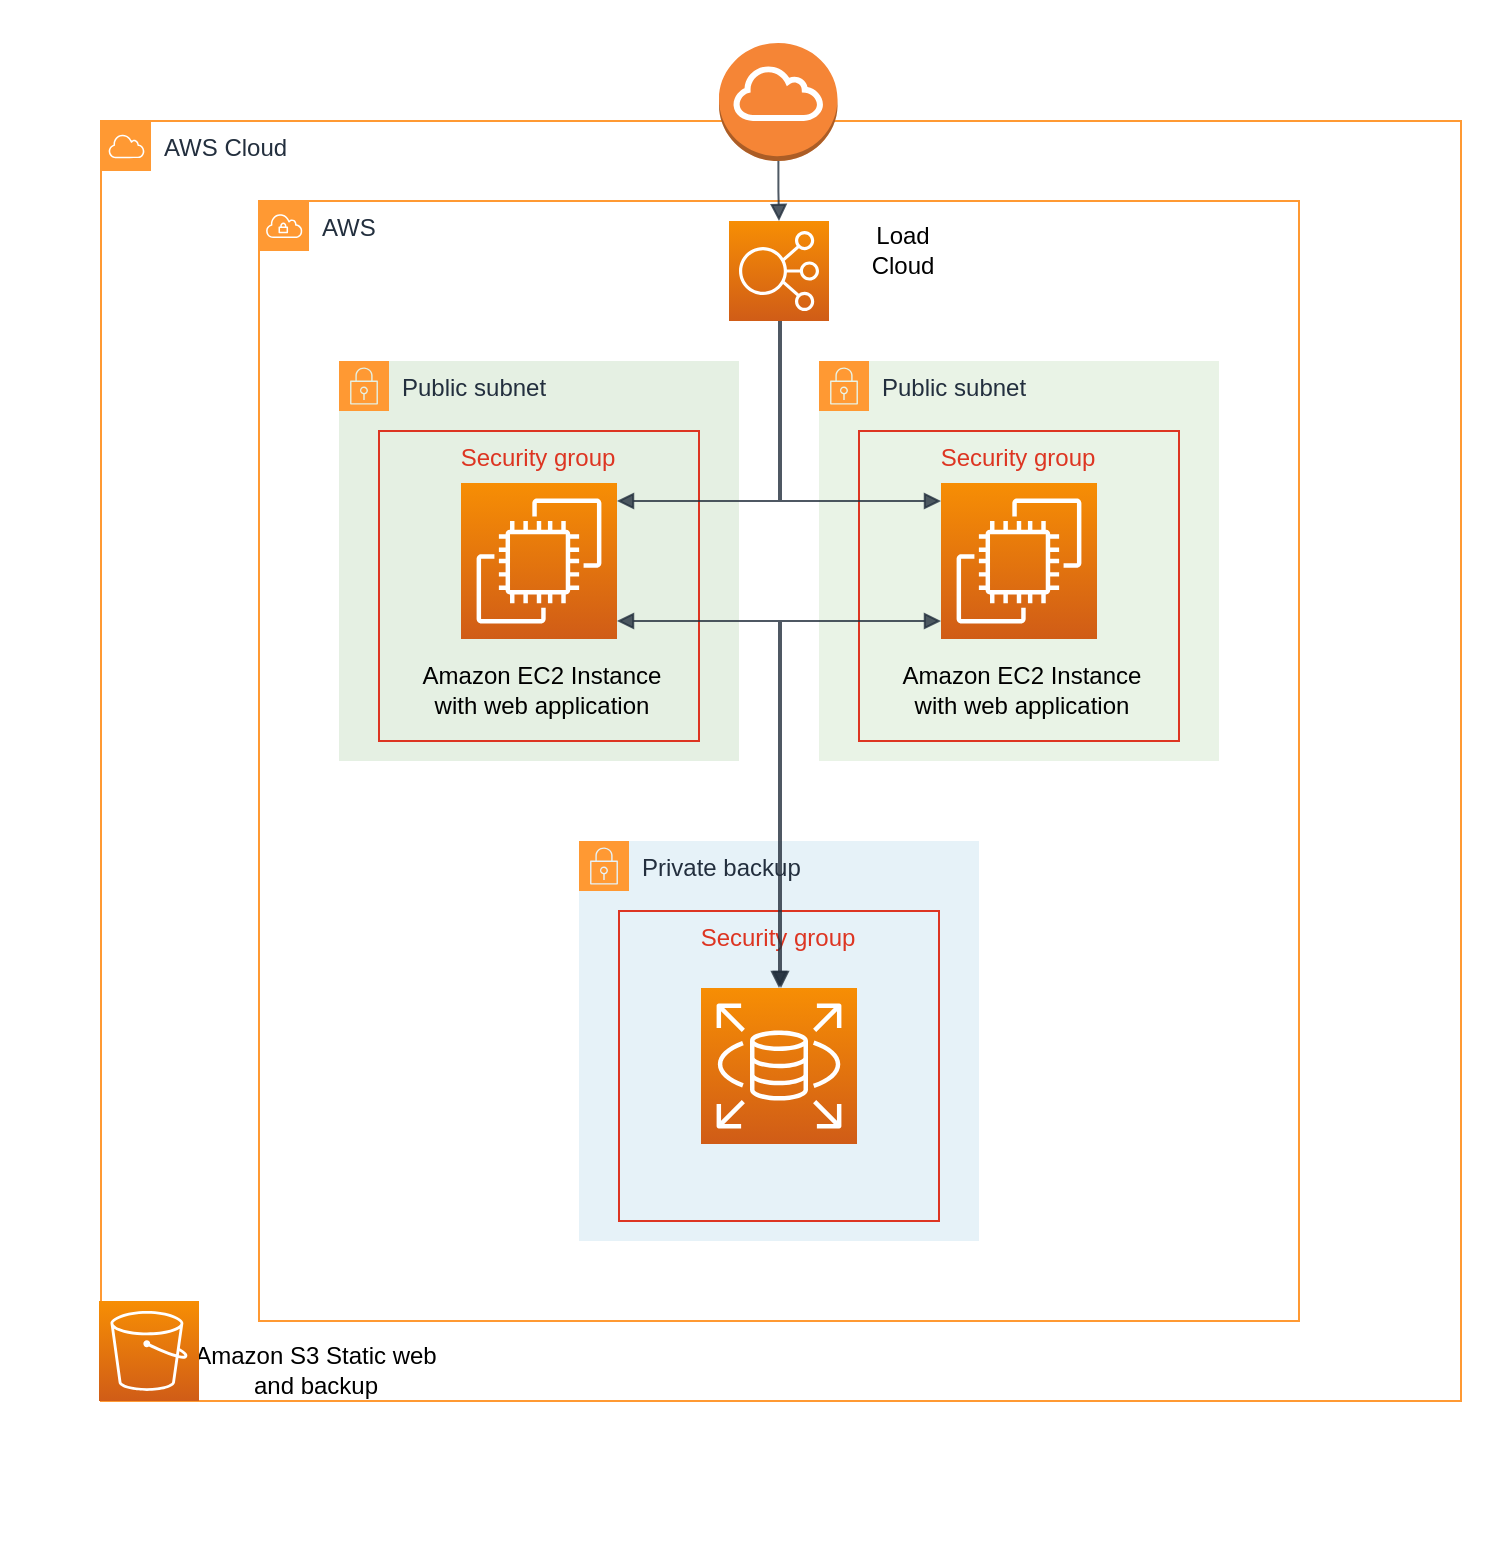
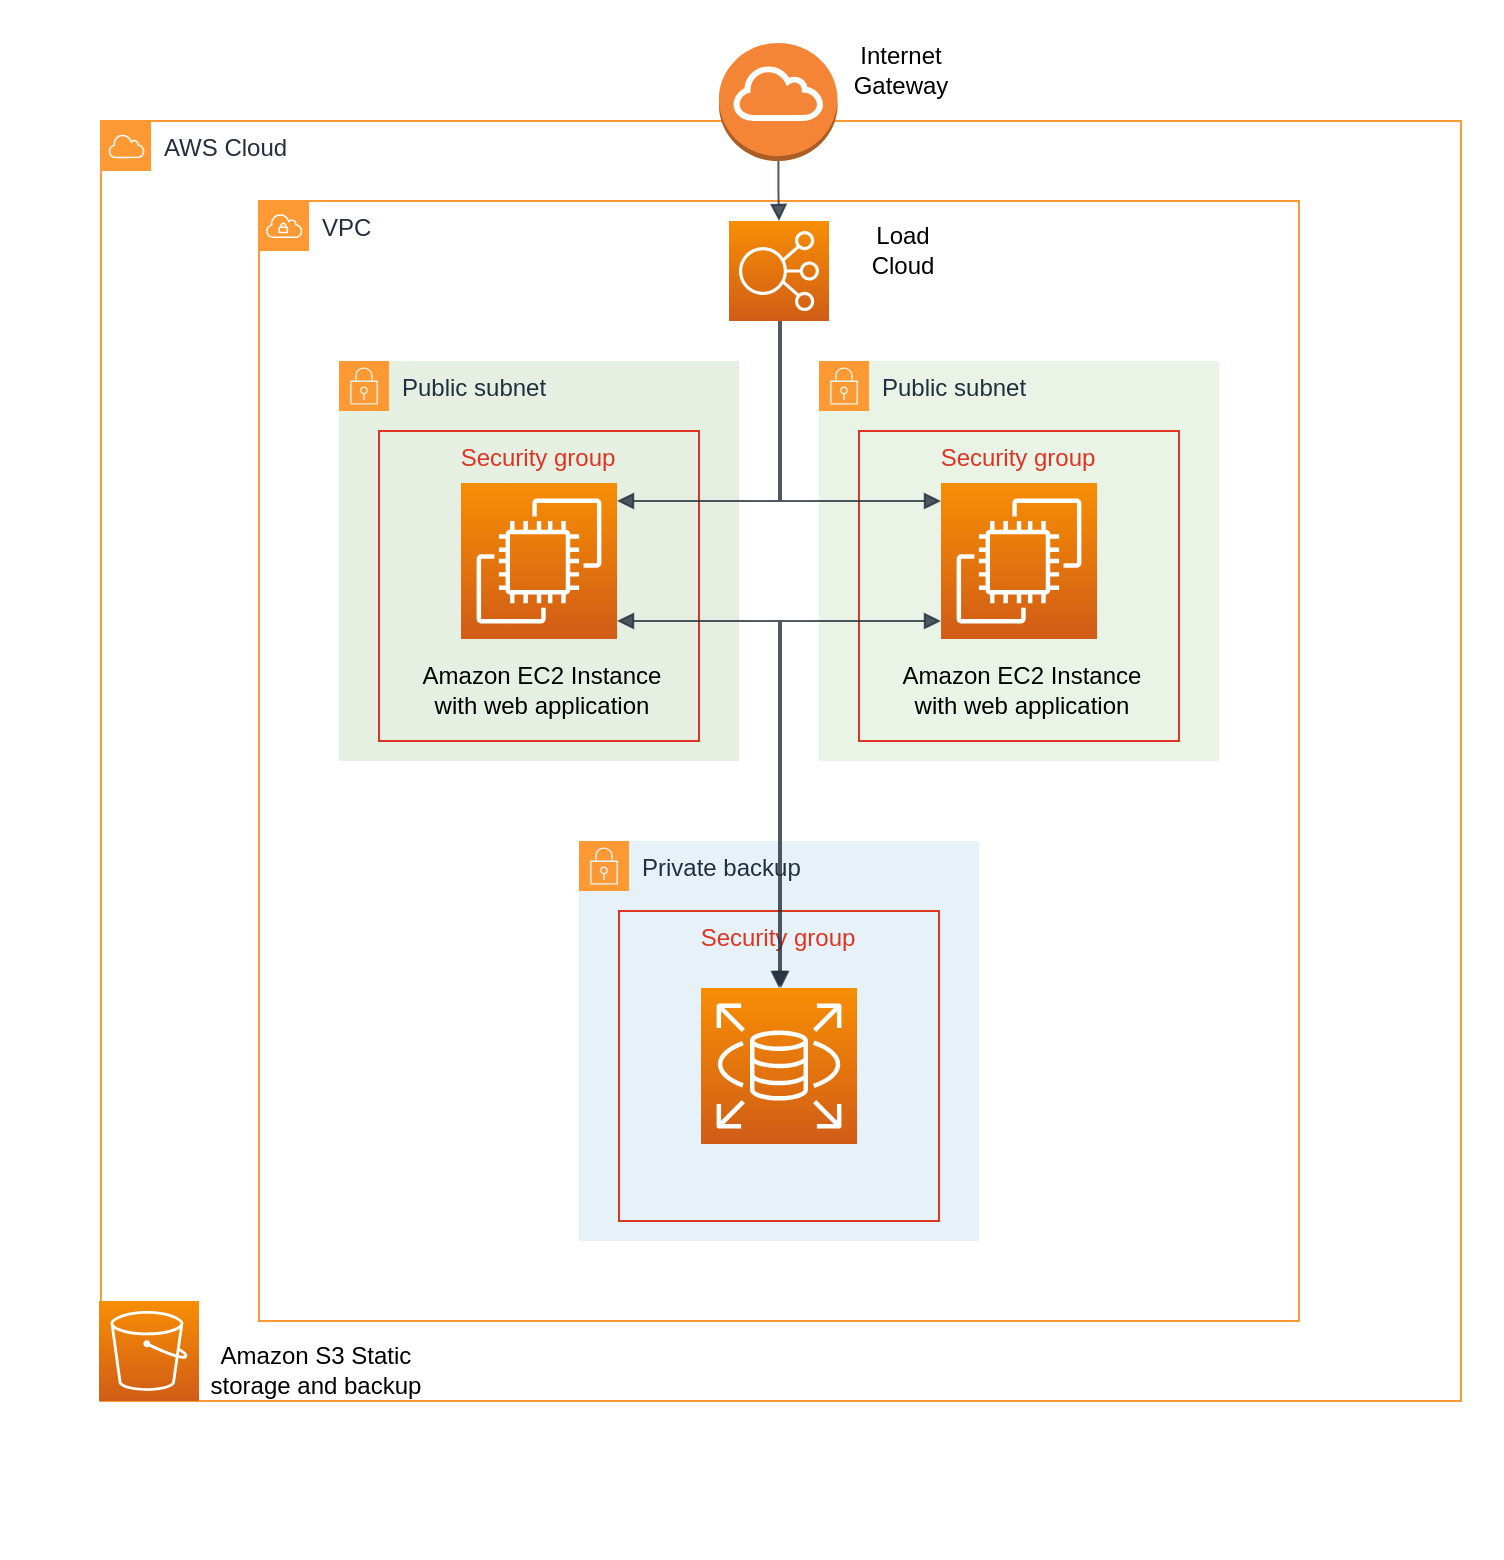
+ <mxCell id="25" value="Internet&lt;br&gt;Gateway" style="text;html=1;align=center;verticalAlign=middle;resizable=0;points=[];autosize=1;strokeColor=none;fillColor=none;" parent="24" vertex="1"><mxGeometry x="60.741" width="60" height="30" as="geometry" /></mxCell>
- <mxCell id="3" value="&lt;font color=&quot;#232f3e&quot;&gt;AWS&lt;/font&gt;" style="points=[[0,0],[0.25,0],[0.5,0],[0.75,0],[1,0],[1,0.25],[1,0.5],[1,0.75],[1,1],[0.75,1],[0.5,1],[0.25,1],[0,1],[0,0.75],[0,0.5],[0,0.25]];outlineConnect=0;gradientColor=none;html=1;whiteSpace=wrap;fontSize=12;fontStyle=0;container=1;pointerEvents=0;collapsible=0;recursiveResize=0;shape=mxgraph.aws4.group;grIcon=mxgraph.aws4.group_vpc;strokeColor=#FF9933;fillColor=none;verticalAlign=top;align=left;spacingLeft=30;fontColor=#AAB7B8;dashed=0;strokeWidth=1;" parent="1" vertex="1"><mxGeometry x="129" y="100" width="520" height="560" as="geometry" /></mxCell>
+ <mxCell id="3" value="&lt;font color=&quot;#232f3e&quot;&gt;VPC&lt;/font&gt;" style="points=[[0,0],[0.25,0],[0.5,0],[0.75,0],[1,0],[1,0.25],[1,0.5],[1,0.75],[1,1],[0.75,1],[0.5,1],[0.25,1],[0,1],[0,0.75],[0,0.5],[0,0.25]];outlineConnect=0;gradientColor=none;html=1;whiteSpace=wrap;fontSize=12;fontStyle=0;container=1;pointerEvents=0;collapsible=0;recursiveResize=0;shape=mxgraph.aws4.group;grIcon=mxgraph.aws4.group_vpc;strokeColor=#FF9933;fillColor=none;verticalAlign=top;align=left;spacingLeft=30;fontColor=#AAB7B8;dashed=0;strokeWidth=1;" parent="1" vertex="1"><mxGeometry x="129" y="100" width="520" height="560" as="geometry" /></mxCell>
- <mxCell id="28" value="Amazon S3 Static web and backup" style="text;html=1;strokeColor=none;fillColor=none;align=center;verticalAlign=middle;whiteSpace=wrap;rounded=0;" parent="27" vertex="1"><mxGeometry x="70" y="20" width="136" height="30" as="geometry" /></mxCell>
+ <mxCell id="28" value="Amazon S3 Static storage and backup" style="text;html=1;strokeColor=none;fillColor=none;align=center;verticalAlign=middle;whiteSpace=wrap;rounded=0;" parent="27" vertex="1"><mxGeometry x="70" y="20" width="136" height="30" as="geometry" /></mxCell>
